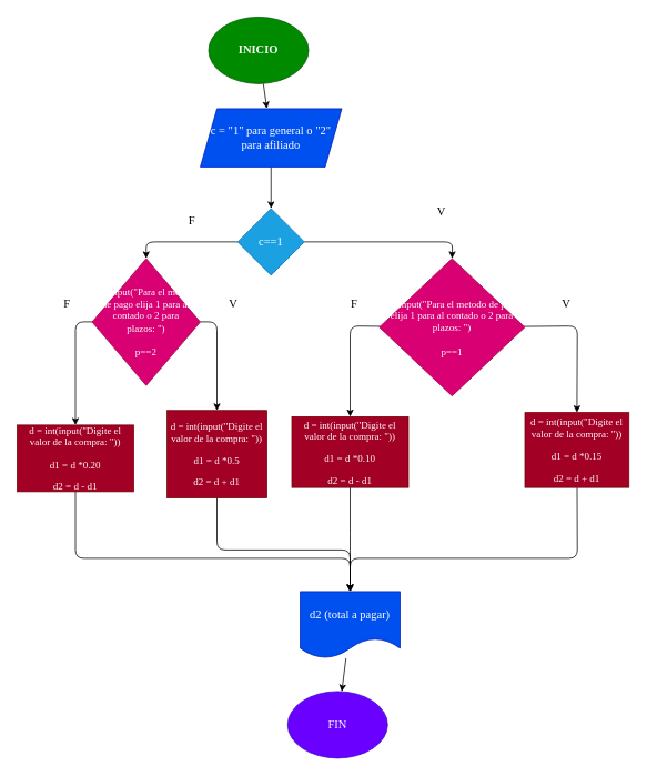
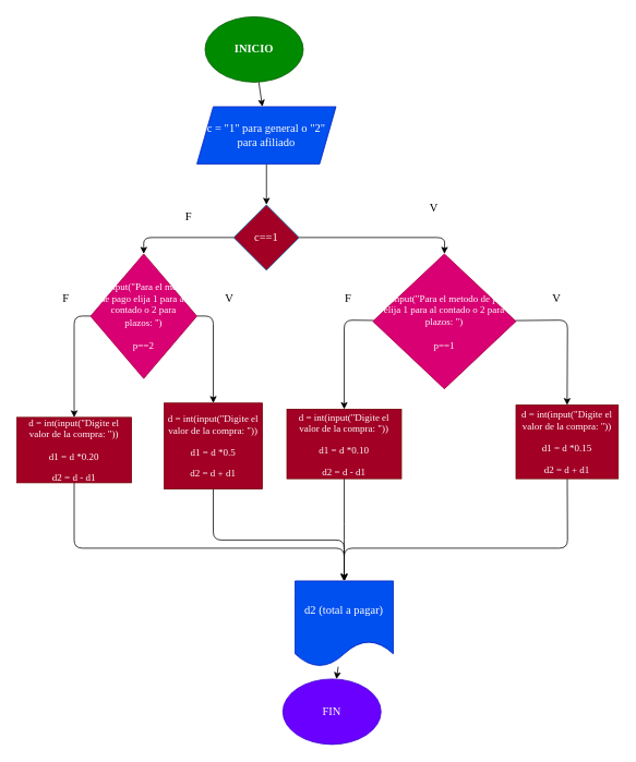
- <mxCell id="8" value="c==1" style="rhombus;whiteSpace=wrap;html=1;fontFamily=Comic Sans MS;fontSize=14;fillColor=#1ba1e2;fontColor=#ffffff;strokeColor=#006EAF;" parent="1" vertex="1"><mxGeometry x="285" y="250" width="80" height="80" as="geometry" /></mxCell>
+ <mxCell id="8" value="c==1" style="rhombus;whiteSpace=wrap;html=1;fontFamily=Comic Sans MS;fontSize=14;fillColor=#a20025;fontColor=#ffffff;strokeColor=#006EAF;" parent="1" vertex="1"><mxGeometry x="285" y="250" width="80" height="80" as="geometry" /></mxCell>
- <mxCell id="24" value="d2 (total a pagar)" style="shape=document;whiteSpace=wrap;html=1;boundedLbl=1;fontFamily=Comic Sans MS;fontSize=14;fillColor=#0050ef;fontColor=#ffffff;strokeColor=#001DBC;" parent="1" vertex="1"><mxGeometry x="360" y="710" width="120" height="80" as="geometry" /></mxCell>
+ <mxCell id="24" value="d2 (total a pagar)" style="shape=document;whiteSpace=wrap;html=1;boundedLbl=1;fontFamily=Comic Sans MS;fontSize=14;fillColor=#0050ef;fontColor=#ffffff;strokeColor=#001DBC;" parent="1" vertex="1"><mxGeometry x="360" y="710" width="120" height="105" as="geometry" /></mxCell>
